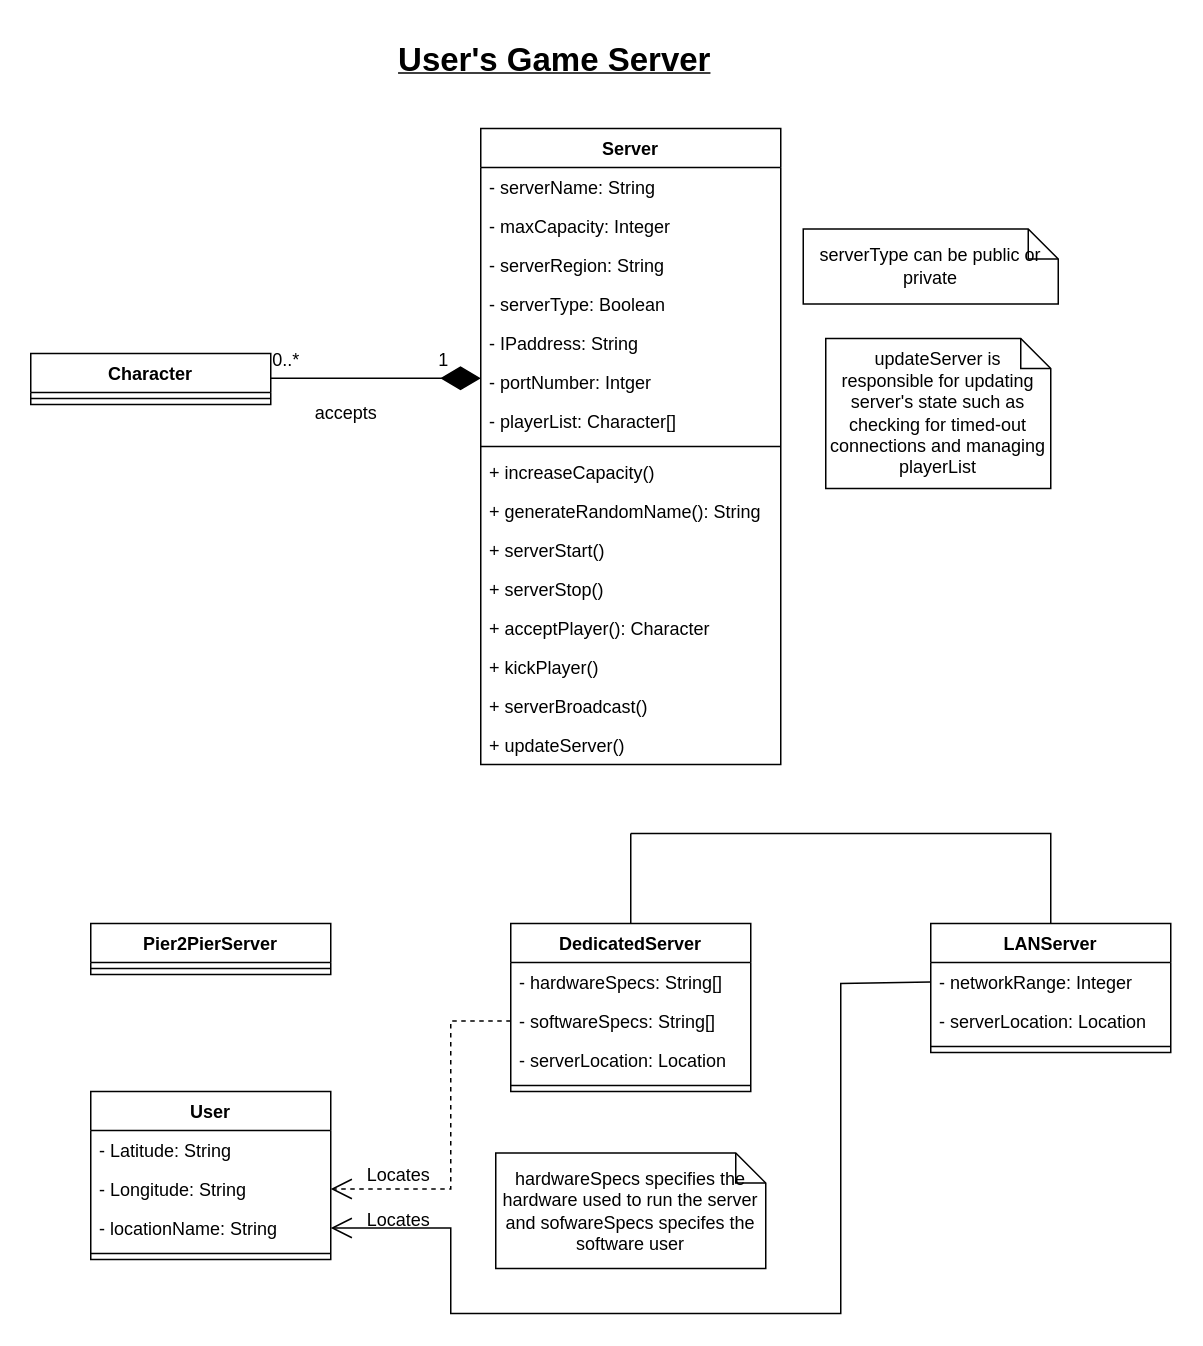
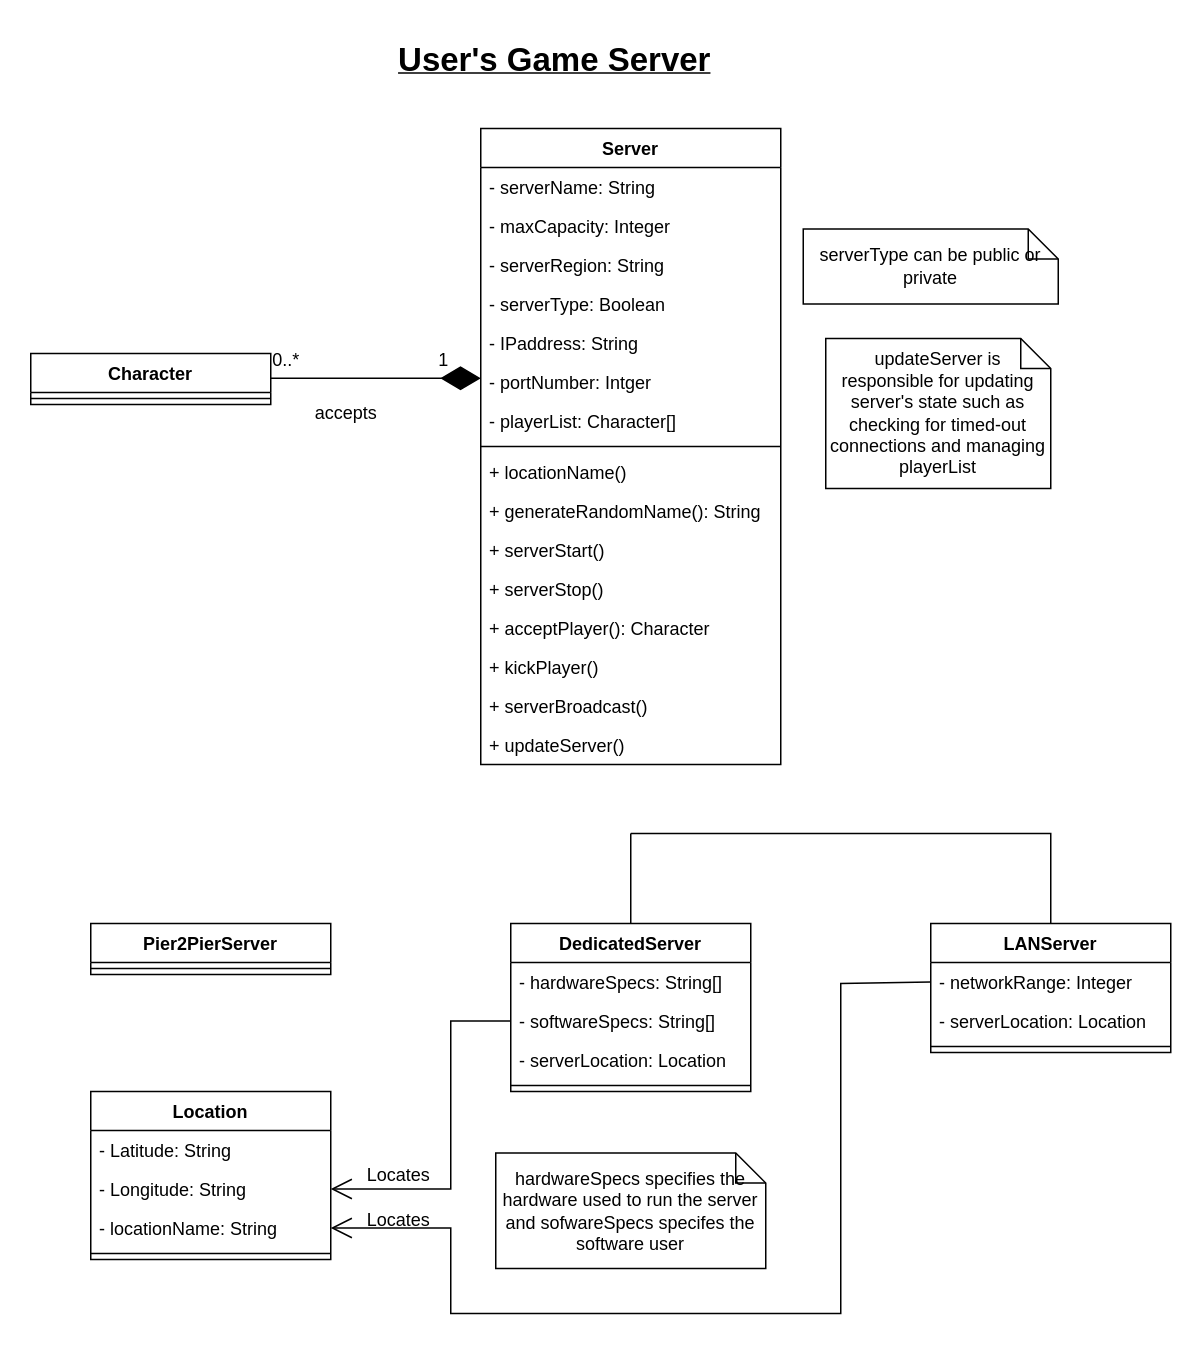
- <mxCell id="11" value="+ increaseCapacity()" style="text;strokeColor=none;fillColor=none;align=left;verticalAlign=top;spacingLeft=4;spacingRight=4;overflow=hidden;rotatable=0;points=[[0,0.5],[1,0.5]];portConstraint=eastwest;" parent="2" vertex="1"><mxGeometry y="216" width="200" height="26" as="geometry" /></mxCell>
+ <mxCell id="11" value="+ locationName()" style="text;strokeColor=none;fillColor=none;align=left;verticalAlign=top;spacingLeft=4;spacingRight=4;overflow=hidden;rotatable=0;points=[[0,0.5],[1,0.5]];portConstraint=eastwest;" parent="2" vertex="1"><mxGeometry y="216" width="200" height="26" as="geometry" /></mxCell>
- <mxCell id="34" value="User" style="swimlane;fontStyle=1;align=center;verticalAlign=top;childLayout=stackLayout;horizontal=1;startSize=26;horizontalStack=0;resizeParent=1;resizeParentMax=0;resizeLast=0;collapsible=1;marginBottom=0;" parent="1" vertex="1"><mxGeometry x="60" y="727" width="160" height="112" as="geometry" /></mxCell>
+ <mxCell id="34" value="Location" style="swimlane;fontStyle=1;align=center;verticalAlign=top;childLayout=stackLayout;horizontal=1;startSize=26;horizontalStack=0;resizeParent=1;resizeParentMax=0;resizeLast=0;collapsible=1;marginBottom=0;" parent="1" vertex="1"><mxGeometry x="60" y="727" width="160" height="112" as="geometry" /></mxCell>
- <mxCell id="39" value="" style="endArrow=open;endFill=1;endSize=12;html=1;rounded=0;exitX=0;exitY=0.5;exitDx=0;exitDy=0;entryX=1;entryY=0.5;entryDx=0;entryDy=0;dashed=1;" parent="1" source="25" target="36" edge="1"><mxGeometry width="160" relative="1" as="geometry"><mxPoint x="300" y="839" as="sourcePoint" /><mxPoint x="460" y="839" as="targetPoint" /><Array as="points"><mxPoint x="300" y="680" /><mxPoint x="300" y="792" /></Array></mxGeometry></mxCell>
+ <mxCell id="39" value="" style="endArrow=open;endFill=1;endSize=12;html=1;rounded=0;exitX=0;exitY=0.5;exitDx=0;exitDy=0;entryX=1;entryY=0.5;entryDx=0;entryDy=0;" parent="1" source="25" target="36" edge="1"><mxGeometry width="160" relative="1" as="geometry"><mxPoint x="300" y="839" as="sourcePoint" /><mxPoint x="460" y="839" as="targetPoint" /><Array as="points"><mxPoint x="300" y="680" /><mxPoint x="300" y="792" /></Array></mxGeometry></mxCell>
